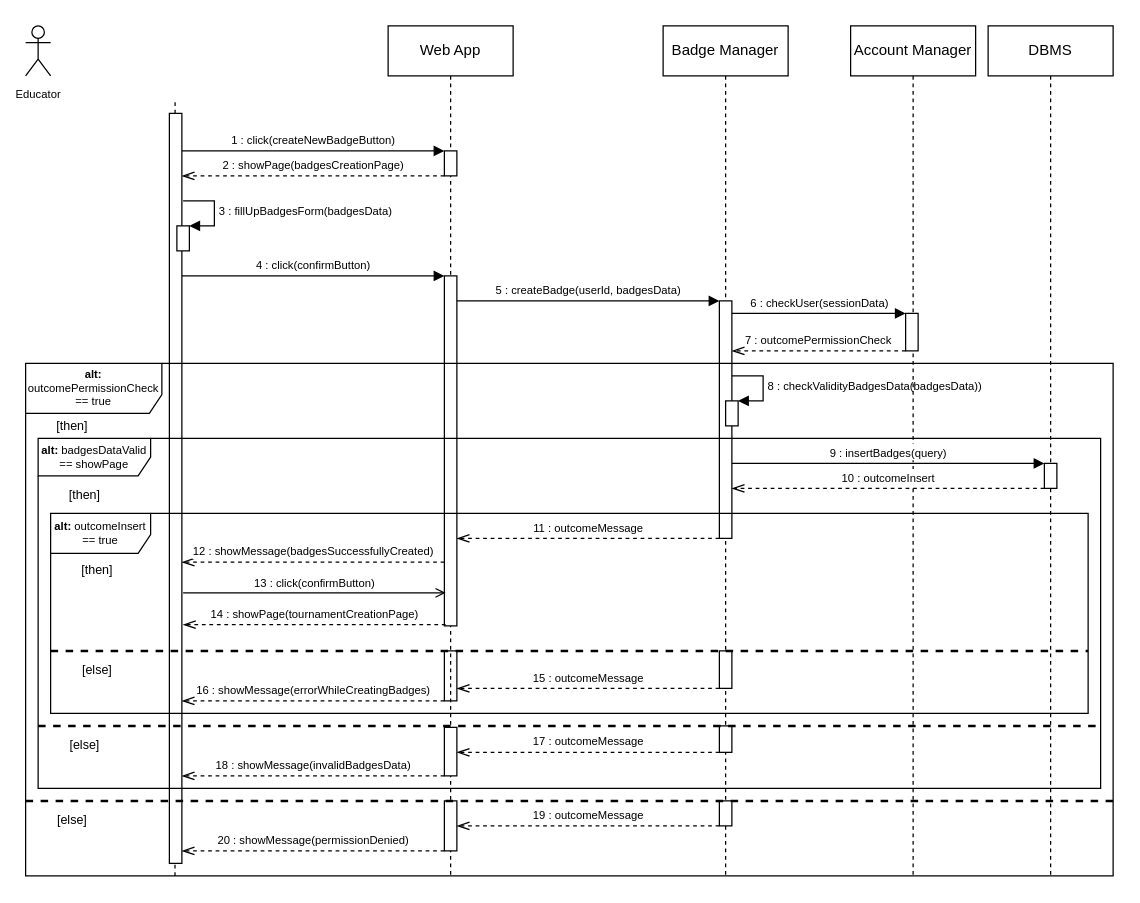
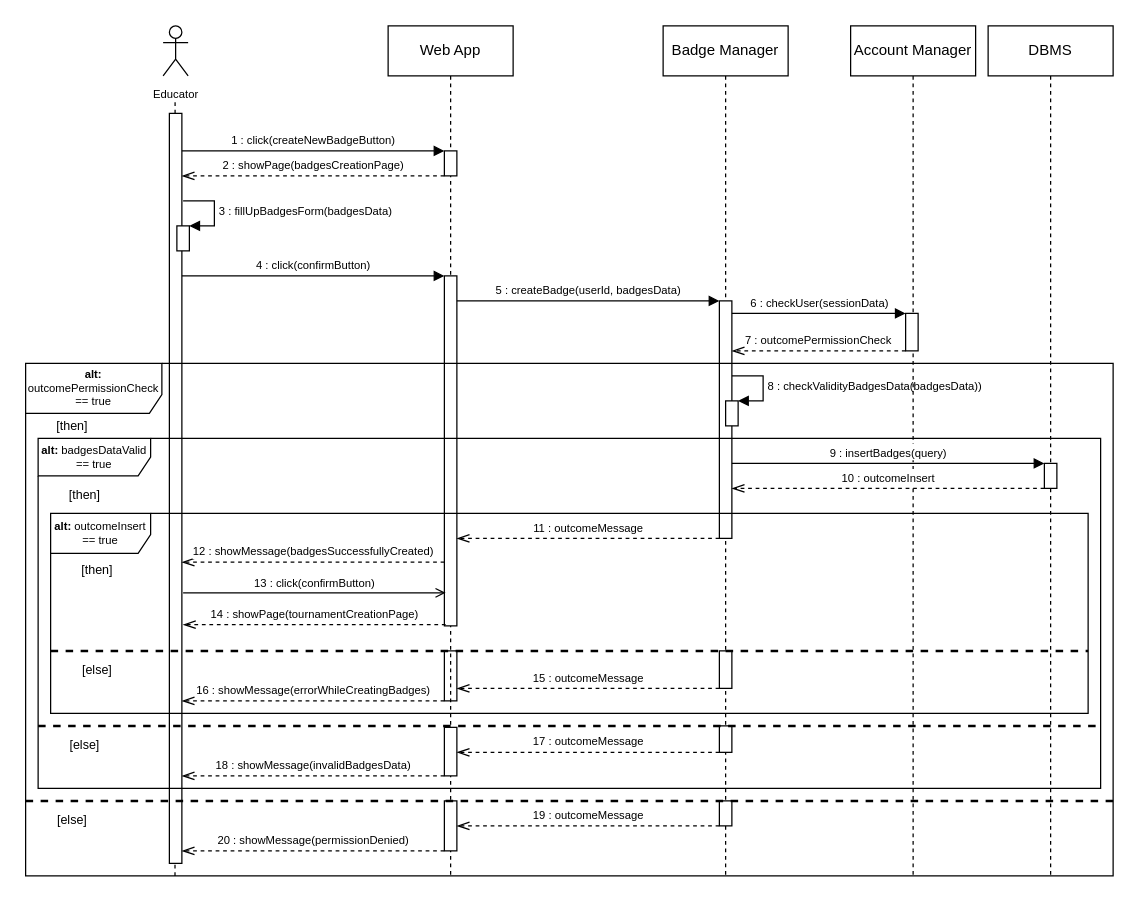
- <mxCell id="18" value="&lt;font style=&quot;font-size: 9px;&quot;&gt;Educator&lt;/font&gt;" style="shape=umlActor;verticalLabelPosition=bottom;verticalAlign=top;html=1;outlineConnect=0;" parent="1" vertex="1"><mxGeometry x="20" y="20" width="20" height="40" as="geometry" /></mxCell>
+ <mxCell id="18" value="&lt;font style=&quot;font-size: 9px;&quot;&gt;Educator&lt;/font&gt;" style="shape=umlActor;verticalLabelPosition=bottom;verticalAlign=top;html=1;outlineConnect=0;" parent="1" vertex="1"><mxGeometry x="130" y="20" width="20" height="40" as="geometry" /></mxCell>
- <mxCell id="46" value="&lt;p style=&quot;line-height: 120%; font-size: 9px;&quot;&gt;&lt;b&gt;alt: &lt;/b&gt;badgesDataValid == showPage&lt;/p&gt;" style="shape=umlFrame;whiteSpace=wrap;html=1;pointerEvents=0;width=90;height=30;verticalAlign=middle;horizontal=1;labelPosition=center;verticalLabelPosition=middle;align=center;" parent="1" vertex="1"><mxGeometry x="30" y="350" width="850" height="280" as="geometry" /></mxCell>
+ <mxCell id="46" value="&lt;p style=&quot;line-height: 120%; font-size: 9px;&quot;&gt;&lt;b&gt;alt: &lt;/b&gt;badgesDataValid == true&lt;/p&gt;" style="shape=umlFrame;whiteSpace=wrap;html=1;pointerEvents=0;width=90;height=30;verticalAlign=middle;horizontal=1;labelPosition=center;verticalLabelPosition=middle;align=center;" parent="1" vertex="1"><mxGeometry x="30" y="350" width="850" height="280" as="geometry" /></mxCell>
